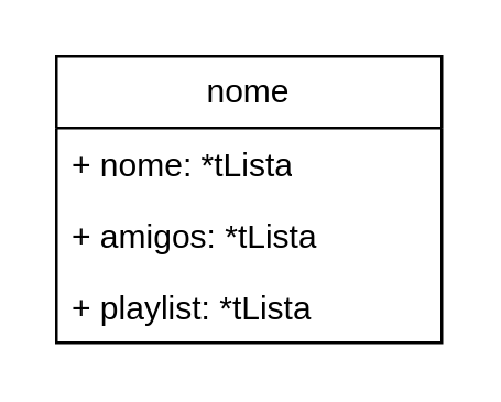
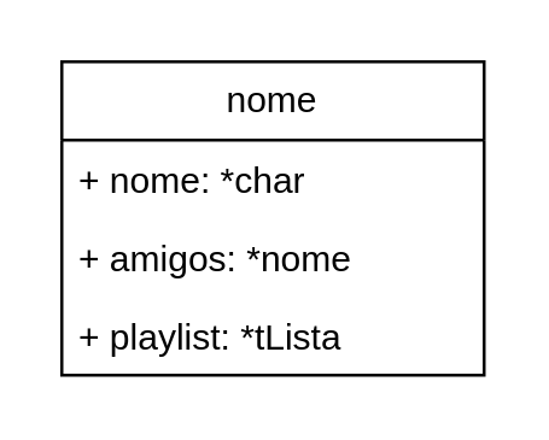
- <mxCell id="3" value="+ nome: *tLista" style="text;strokeColor=none;fillColor=none;align=left;verticalAlign=top;spacingLeft=4;spacingRight=4;overflow=hidden;rotatable=0;points=[[0,0.5],[1,0.5]];portConstraint=eastwest;whiteSpace=wrap;html=1;" vertex="1" parent="2"><mxGeometry y="26" width="140" height="26" as="geometry" /></mxCell>
+ <mxCell id="3" value="+ nome: *char" style="text;strokeColor=none;fillColor=none;align=left;verticalAlign=top;spacingLeft=4;spacingRight=4;overflow=hidden;rotatable=0;points=[[0,0.5],[1,0.5]];portConstraint=eastwest;whiteSpace=wrap;html=1;" vertex="1" parent="2"><mxGeometry y="26" width="140" height="26" as="geometry" /></mxCell>
- <mxCell id="4" value="+ amigos: *tLista" style="text;strokeColor=none;fillColor=none;align=left;verticalAlign=top;spacingLeft=4;spacingRight=4;overflow=hidden;rotatable=0;portConstraint=eastwest;whiteSpace=wrap;html=1;" vertex="1" parent="2"><mxGeometry y="52" width="140" height="26" as="geometry" /></mxCell>
+ <mxCell id="4" value="+ amigos: *nome" style="text;strokeColor=none;fillColor=none;align=left;verticalAlign=top;spacingLeft=4;spacingRight=4;overflow=hidden;rotatable=0;portConstraint=eastwest;whiteSpace=wrap;html=1;" vertex="1" parent="2"><mxGeometry y="52" width="140" height="26" as="geometry" /></mxCell>
